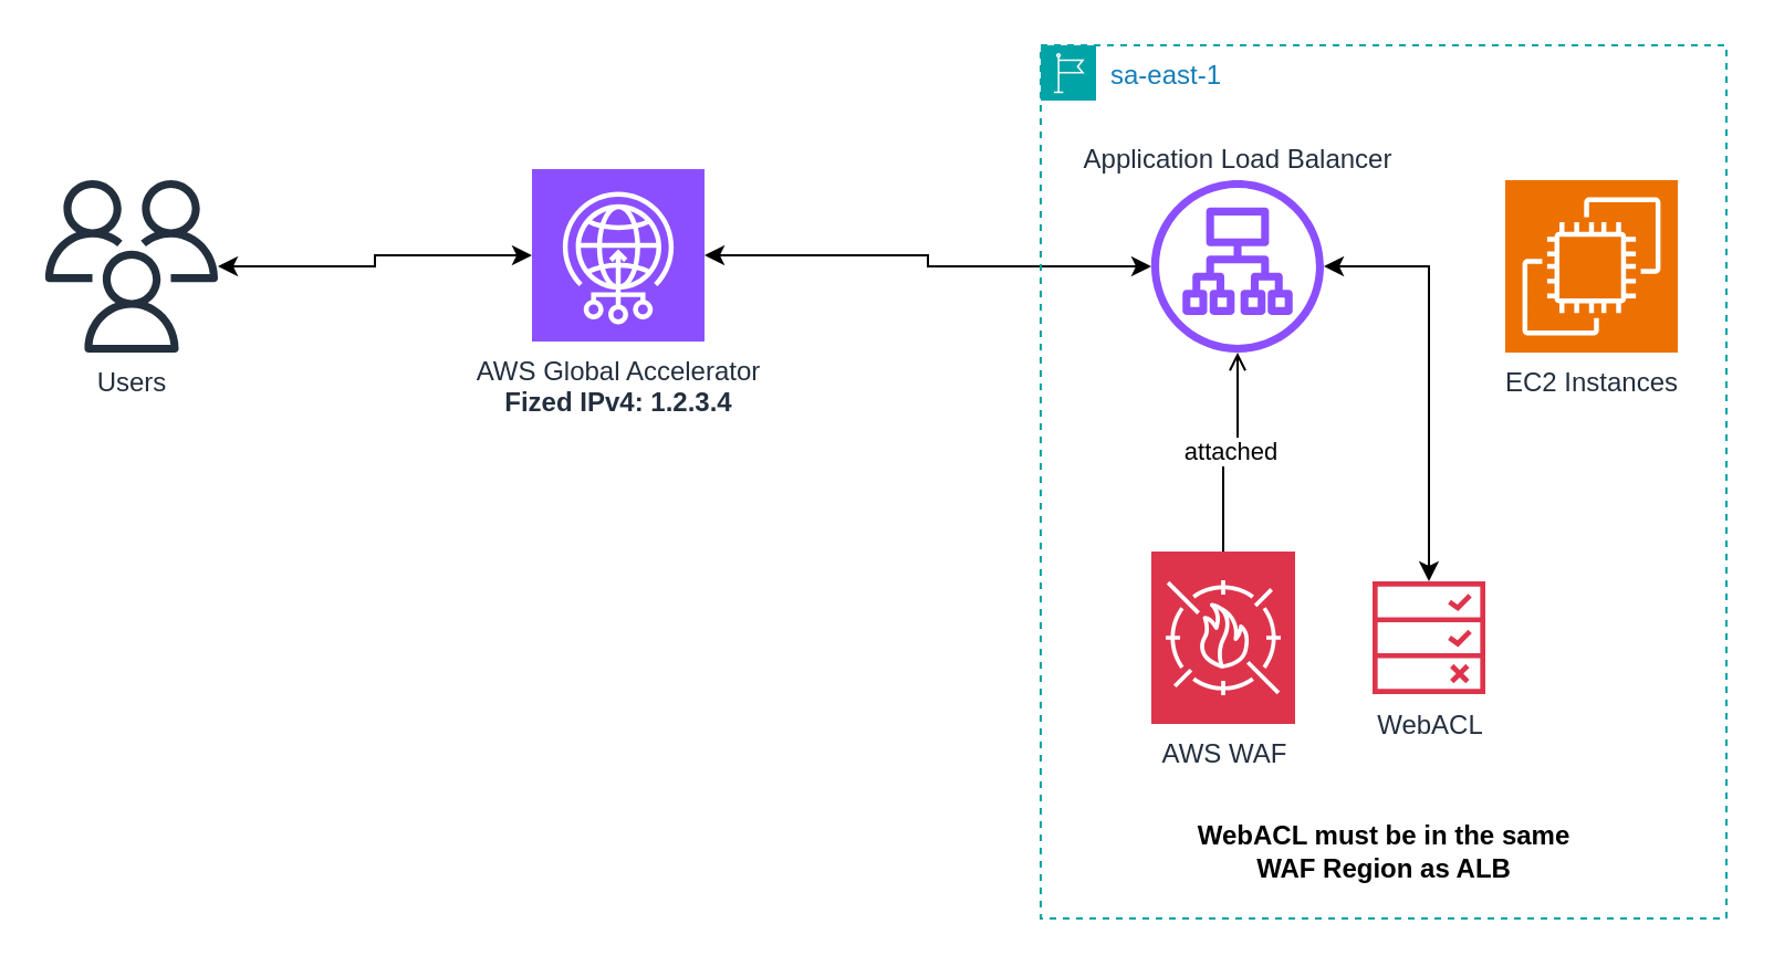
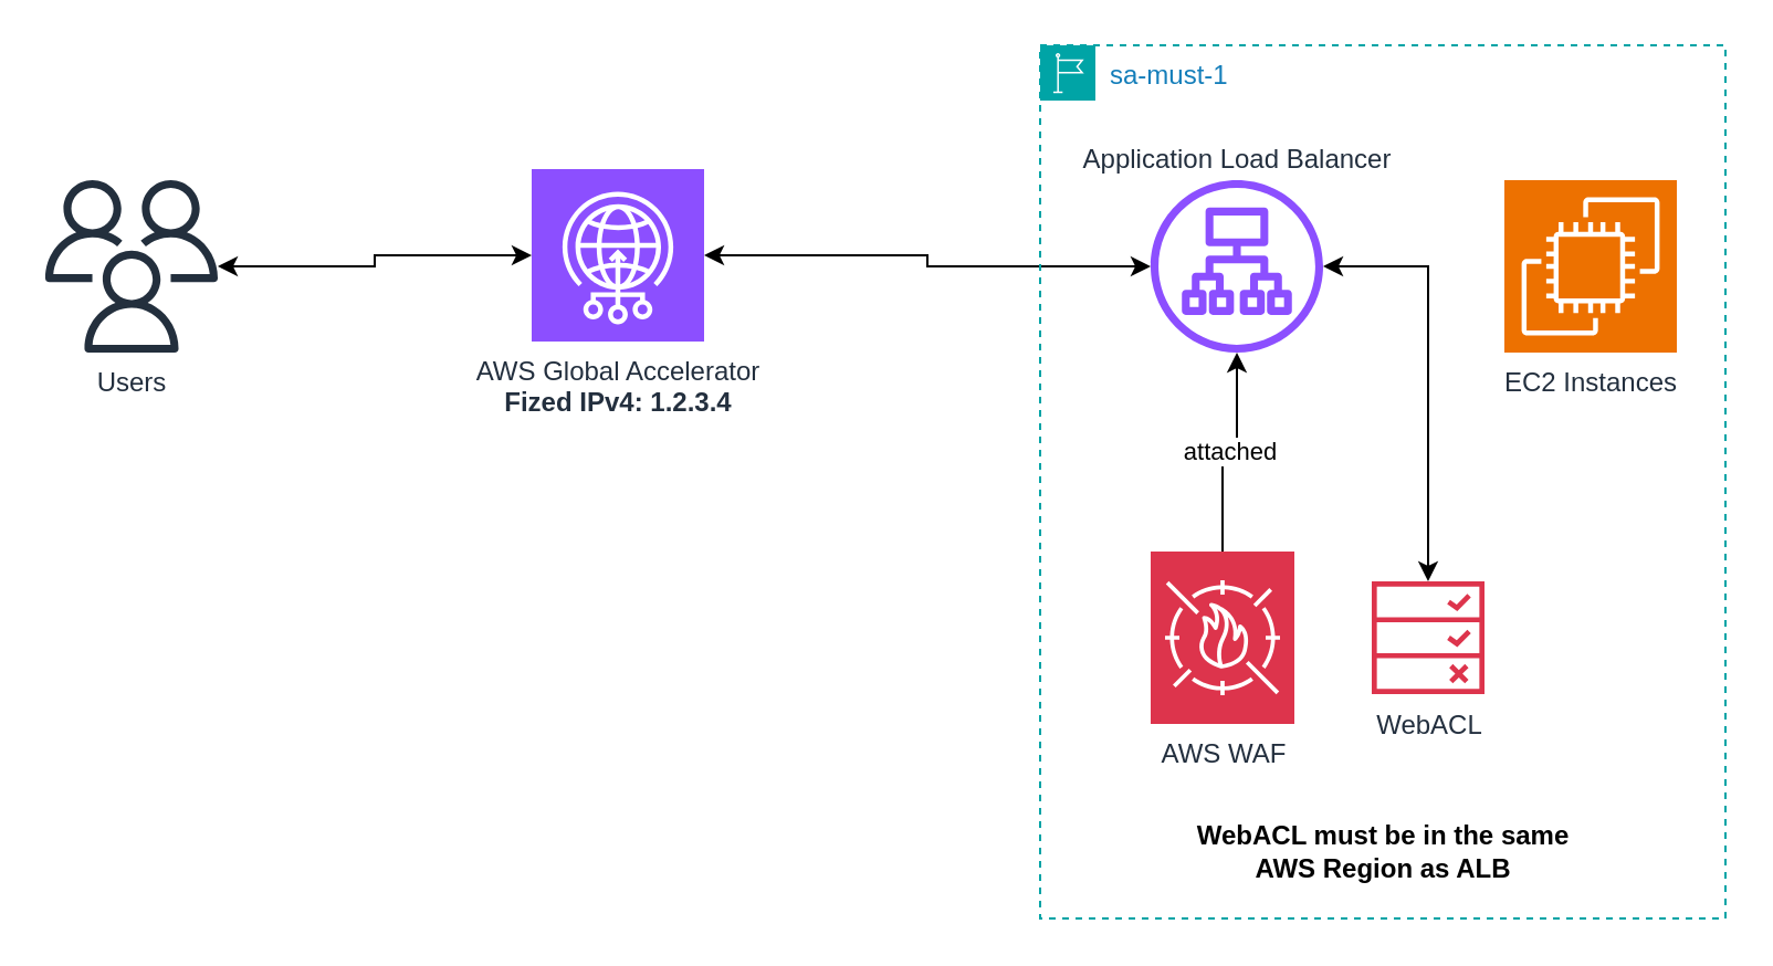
- <mxCell id="4" value="sa-east-1" style="points=[[0,0],[0.25,0],[0.5,0],[0.75,0],[1,0],[1,0.25],[1,0.5],[1,0.75],[1,1],[0.75,1],[0.5,1],[0.25,1],[0,1],[0,0.75],[0,0.5],[0,0.25]];outlineConnect=0;gradientColor=none;html=1;whiteSpace=wrap;fontSize=12;fontStyle=0;container=1;pointerEvents=0;collapsible=0;recursiveResize=0;shape=mxgraph.aws4.group;grIcon=mxgraph.aws4.group_region;strokeColor=#00A4A6;fillColor=none;verticalAlign=top;align=left;spacingLeft=30;fontColor=#147EBA;dashed=1;" vertex="1" parent="1"><mxGeometry x="470" y="20" width="310" height="395" as="geometry" /></mxCell>
+ <mxCell id="4" value="sa-must-1" style="points=[[0,0],[0.25,0],[0.5,0],[0.75,0],[1,0],[1,0.25],[1,0.5],[1,0.75],[1,1],[0.75,1],[0.5,1],[0.25,1],[0,1],[0,0.75],[0,0.5],[0,0.25]];outlineConnect=0;gradientColor=none;html=1;whiteSpace=wrap;fontSize=12;fontStyle=0;container=1;pointerEvents=0;collapsible=0;recursiveResize=0;shape=mxgraph.aws4.group;grIcon=mxgraph.aws4.group_region;strokeColor=#00A4A6;fillColor=none;verticalAlign=top;align=left;spacingLeft=30;fontColor=#147EBA;dashed=1;" vertex="1" parent="1"><mxGeometry x="470" y="20" width="310" height="395" as="geometry" /></mxCell>
- <mxCell id="5" value="attached" style="edgeStyle=orthogonalEdgeStyle;rounded=0;orthogonalLoop=1;jettySize=auto;html=1;endArrow=open;" edge="1" parent="4" source="9" target="6"><mxGeometry relative="1" as="geometry" /></mxCell>
+ <mxCell id="5" value="attached" style="edgeStyle=orthogonalEdgeStyle;rounded=0;orthogonalLoop=1;jettySize=auto;html=1;" edge="1" parent="4" source="9" target="6"><mxGeometry relative="1" as="geometry" /></mxCell>
- <mxCell id="11" value="WebACL must be in the same&lt;div&gt;WAF Region as ALB&lt;/div&gt;" style="text;html=1;align=center;verticalAlign=middle;resizable=0;points=[];autosize=1;strokeColor=none;fillColor=none;fontStyle=1" vertex="1" parent="4"><mxGeometry x="65" y="345" width="180" height="40" as="geometry" /></mxCell>
+ <mxCell id="11" value="WebACL must be in the same&lt;div&gt;AWS Region as ALB&lt;/div&gt;" style="text;html=1;align=center;verticalAlign=middle;resizable=0;points=[];autosize=1;strokeColor=none;fillColor=none;fontStyle=1" vertex="1" parent="4"><mxGeometry x="65" y="345" width="180" height="40" as="geometry" /></mxCell>
